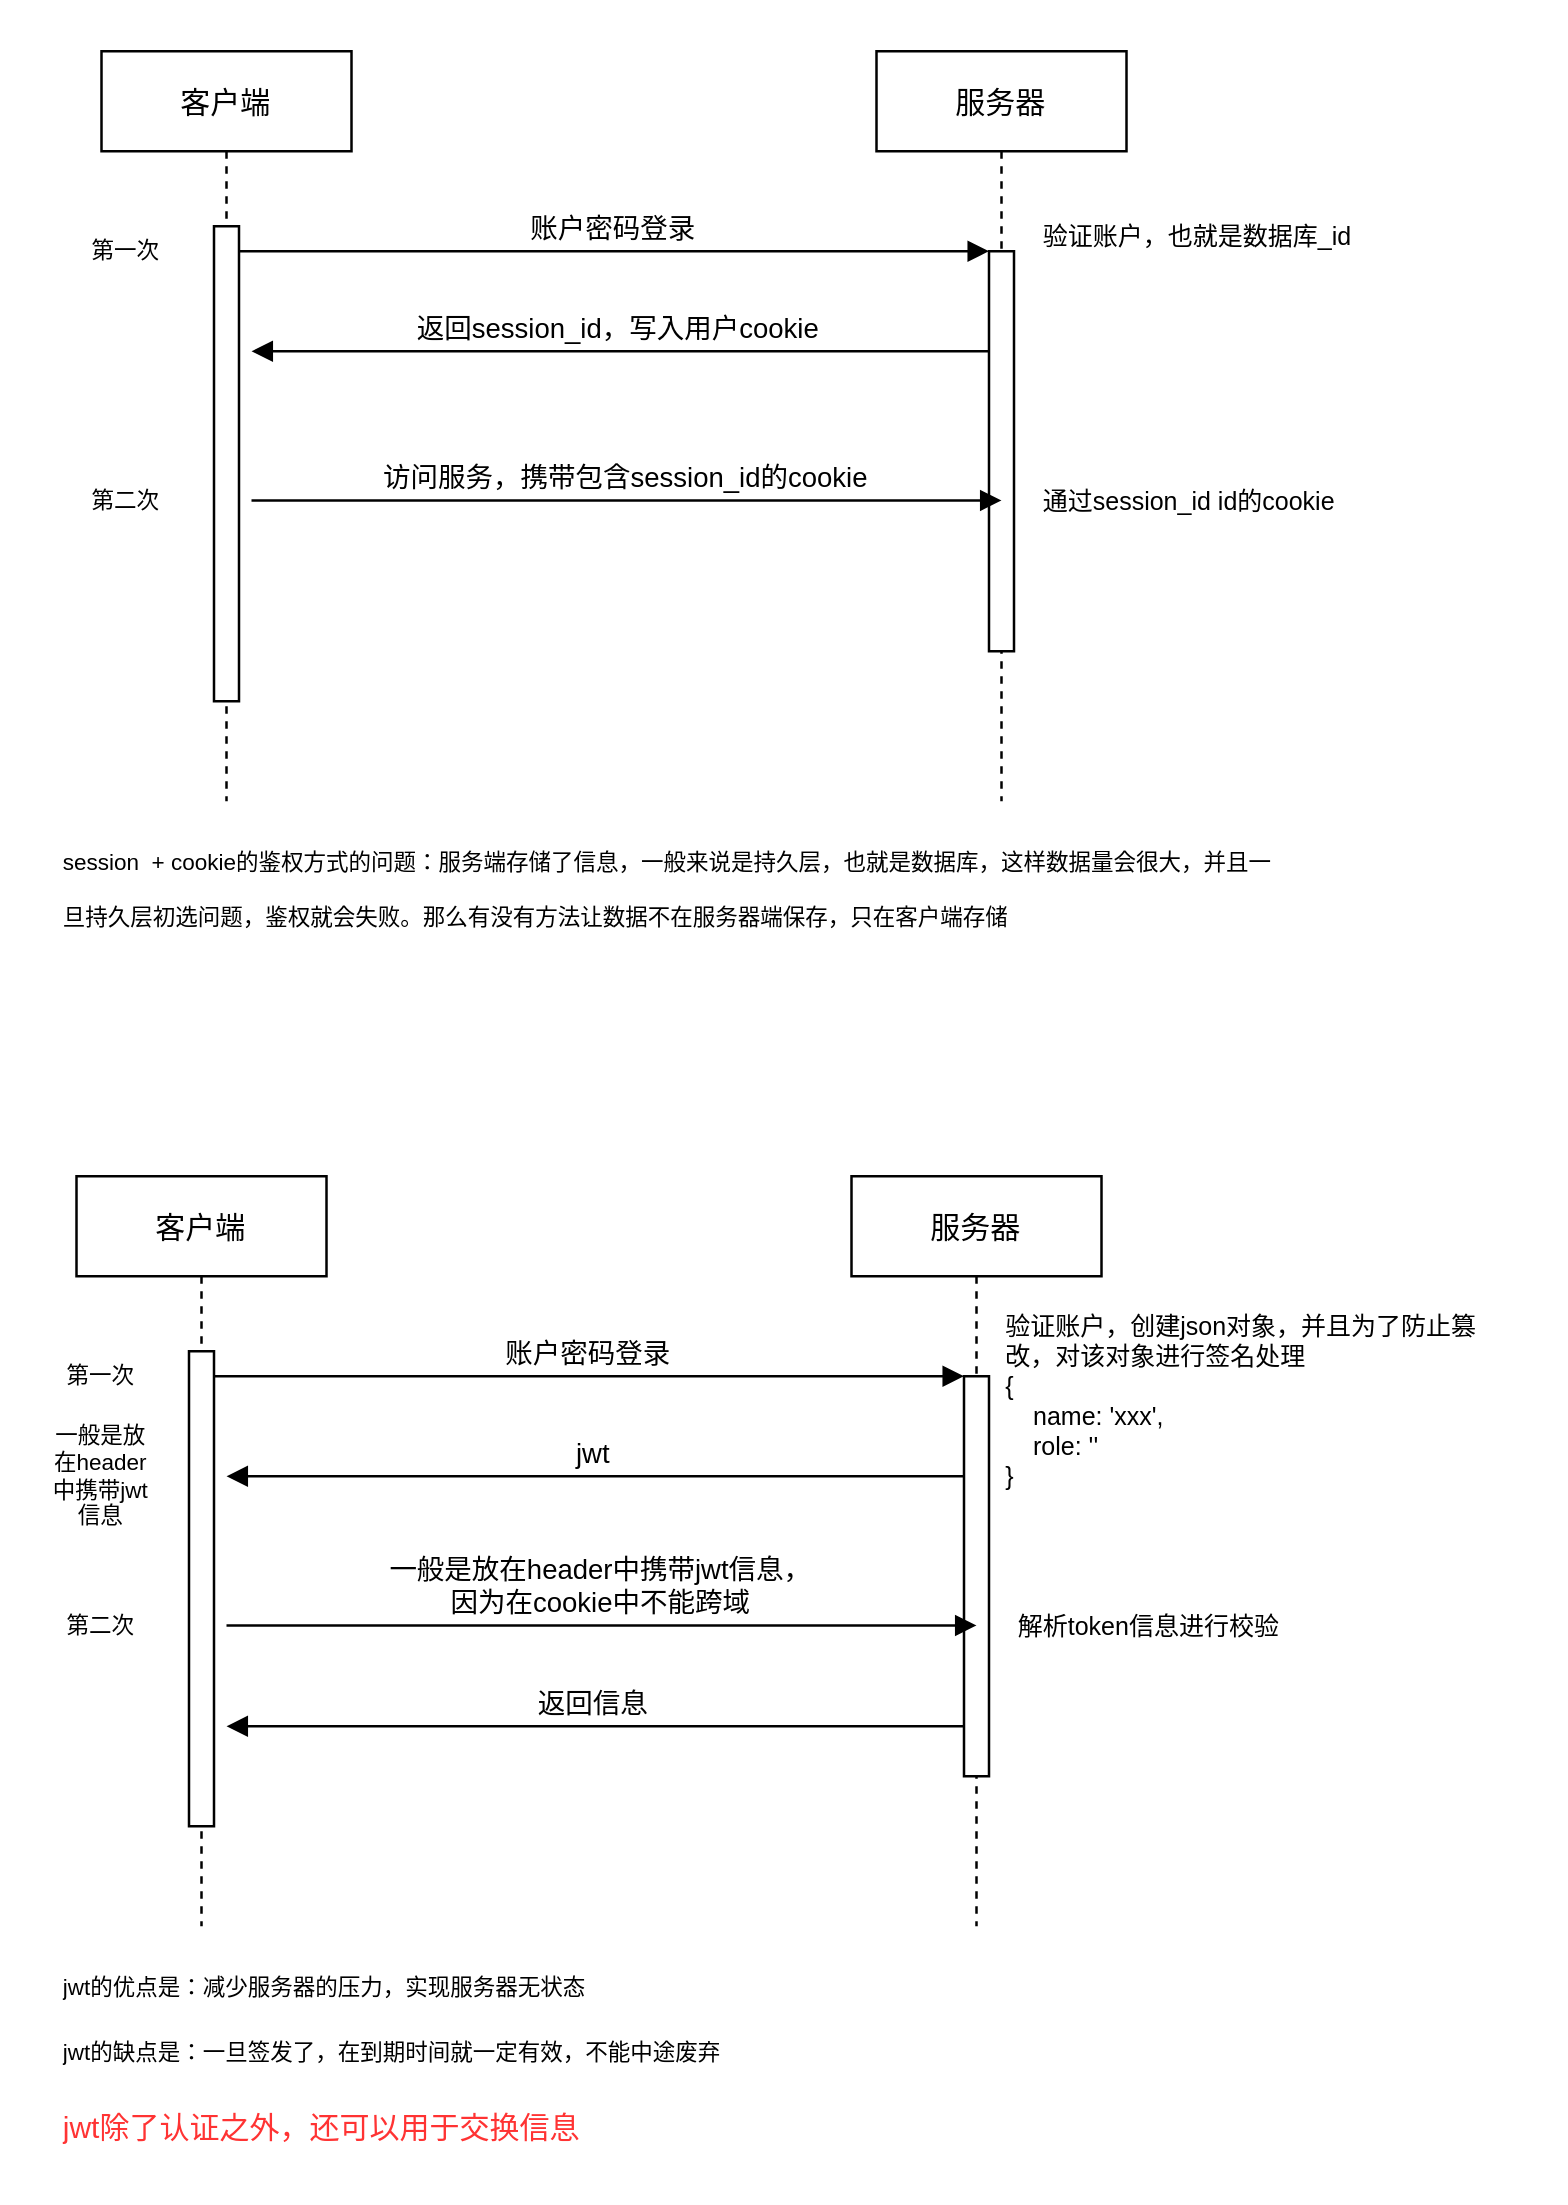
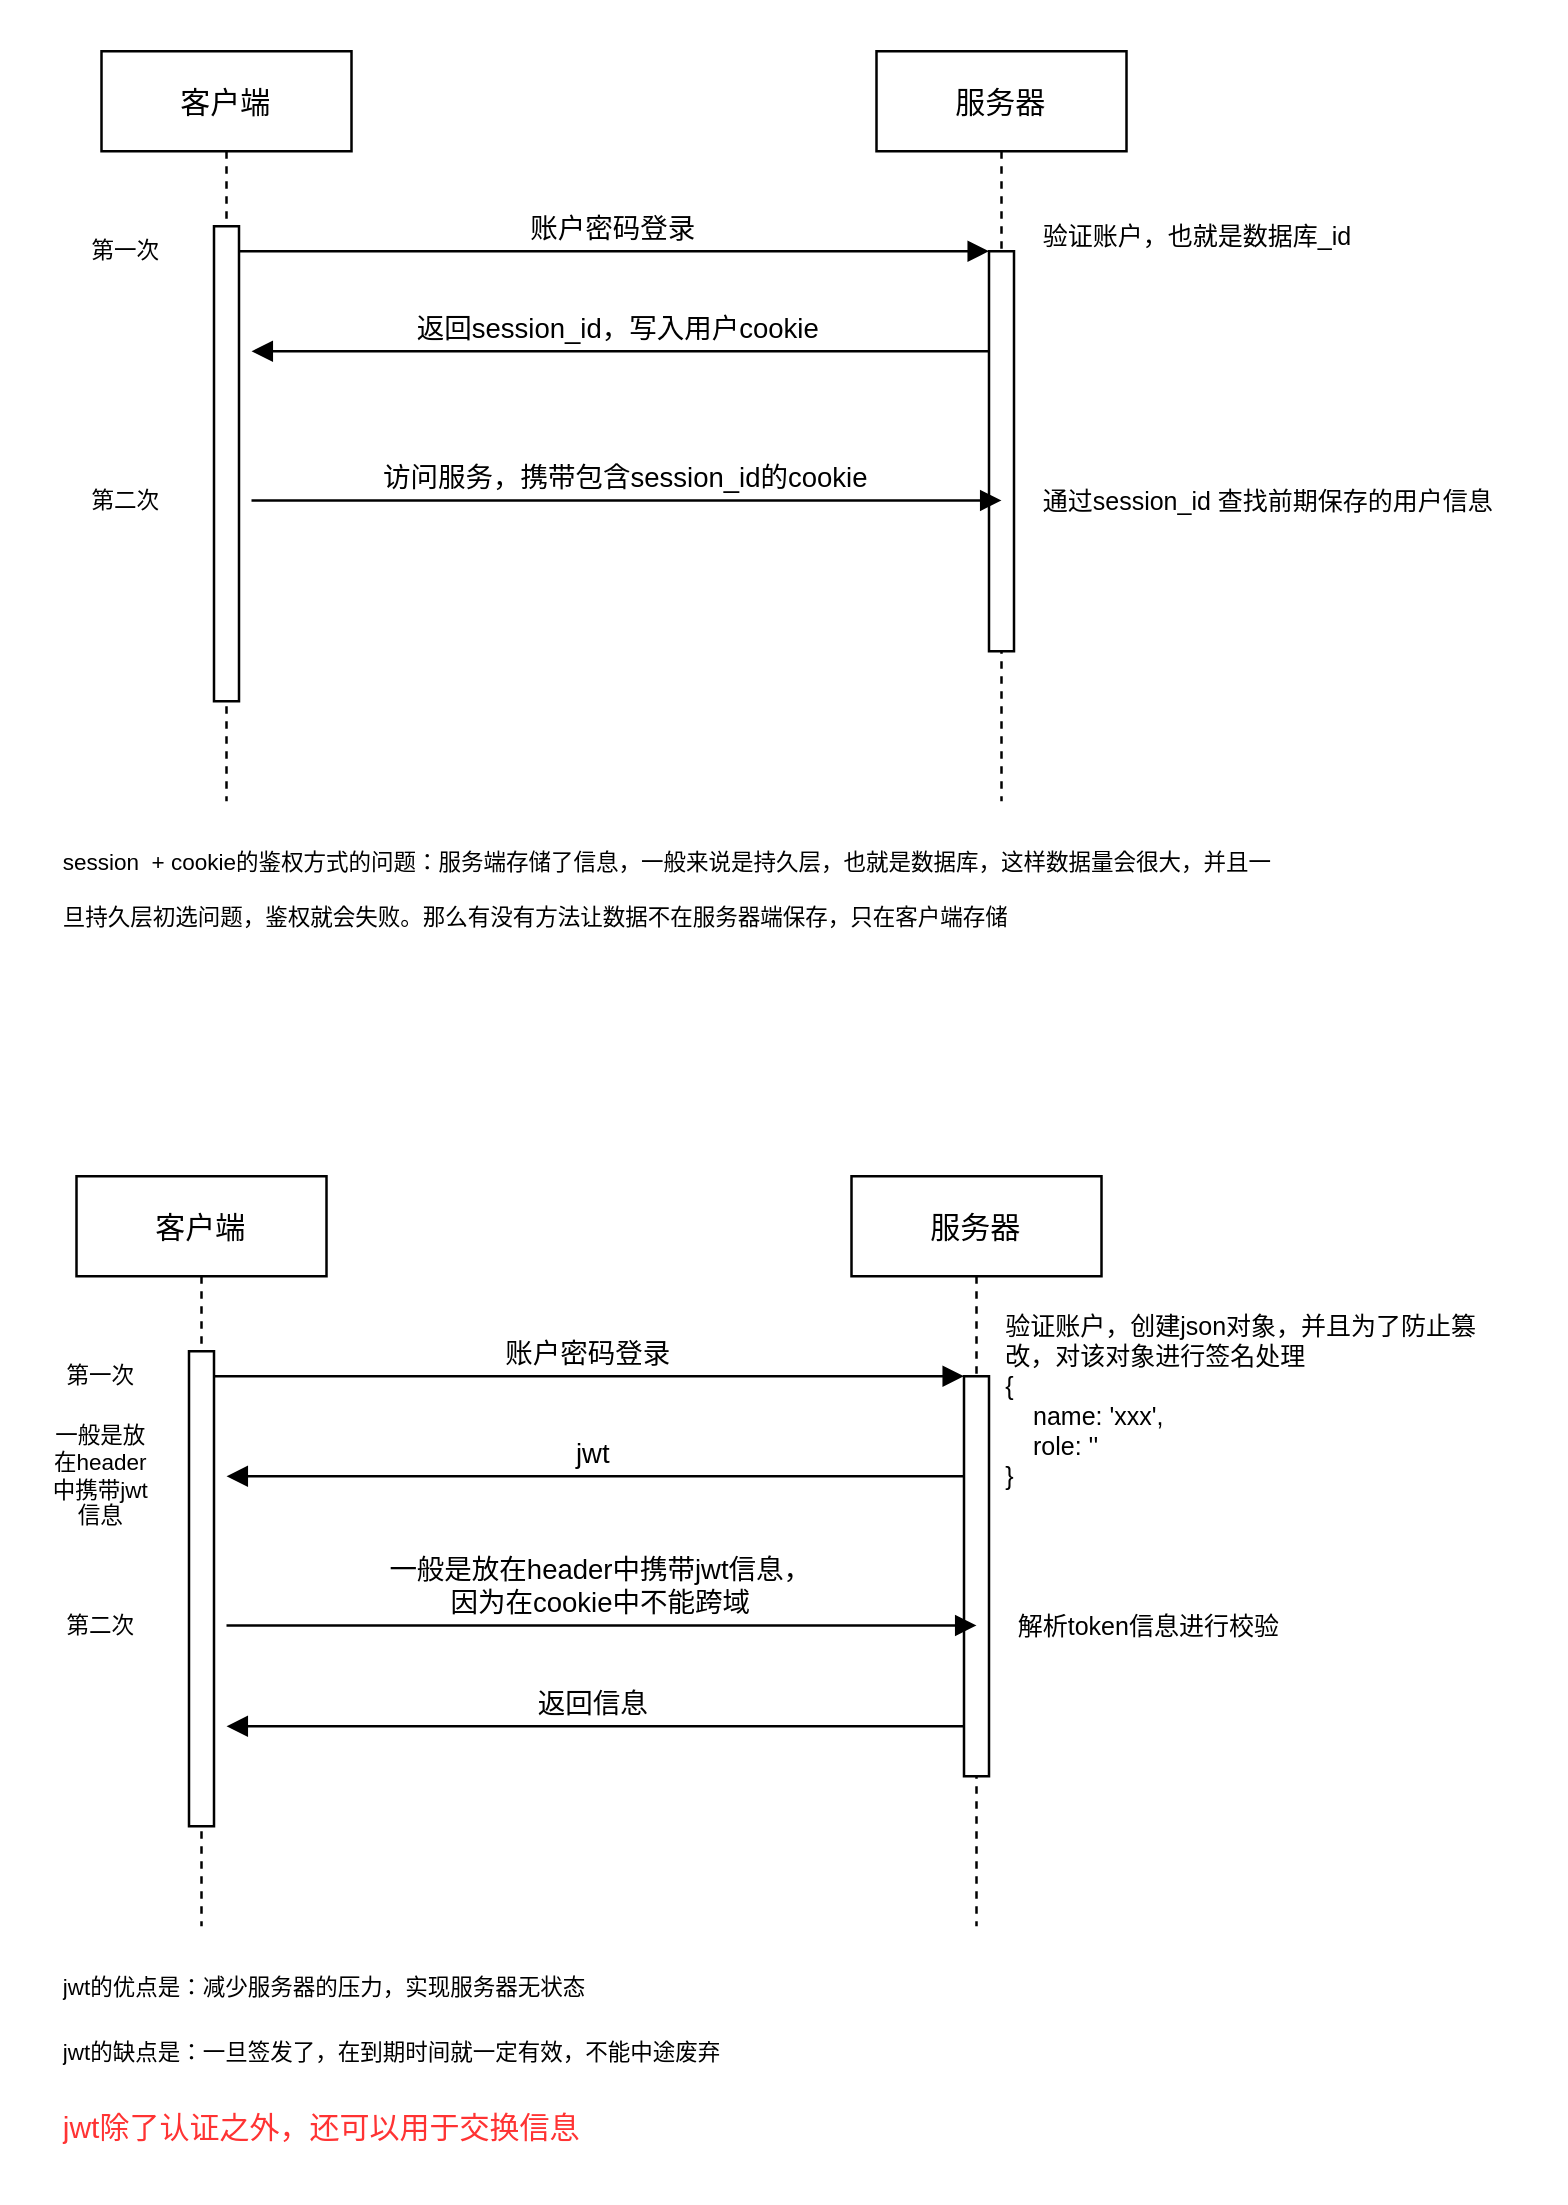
- <mxCell id="12" value="&lt;font style=&quot;font-size: 10px&quot;&gt;通过session_id id的cookie&lt;br&gt;&lt;/font&gt;" style="text;html=1;strokeColor=none;fillColor=none;align=left;verticalAlign=middle;whiteSpace=wrap;rounded=0;fontSize=9;" vertex="1" parent="1"><mxGeometry x="415" y="190" width="190" height="20" as="geometry" /></mxCell>
+ <mxCell id="12" value="&lt;font style=&quot;font-size: 10px&quot;&gt;通过session_id 查找前期保存的用户信息&lt;br&gt;&lt;/font&gt;" style="text;html=1;strokeColor=none;fillColor=none;align=left;verticalAlign=middle;whiteSpace=wrap;rounded=0;fontSize=9;" vertex="1" parent="1"><mxGeometry x="415" y="190" width="190" height="20" as="geometry" /></mxCell>
